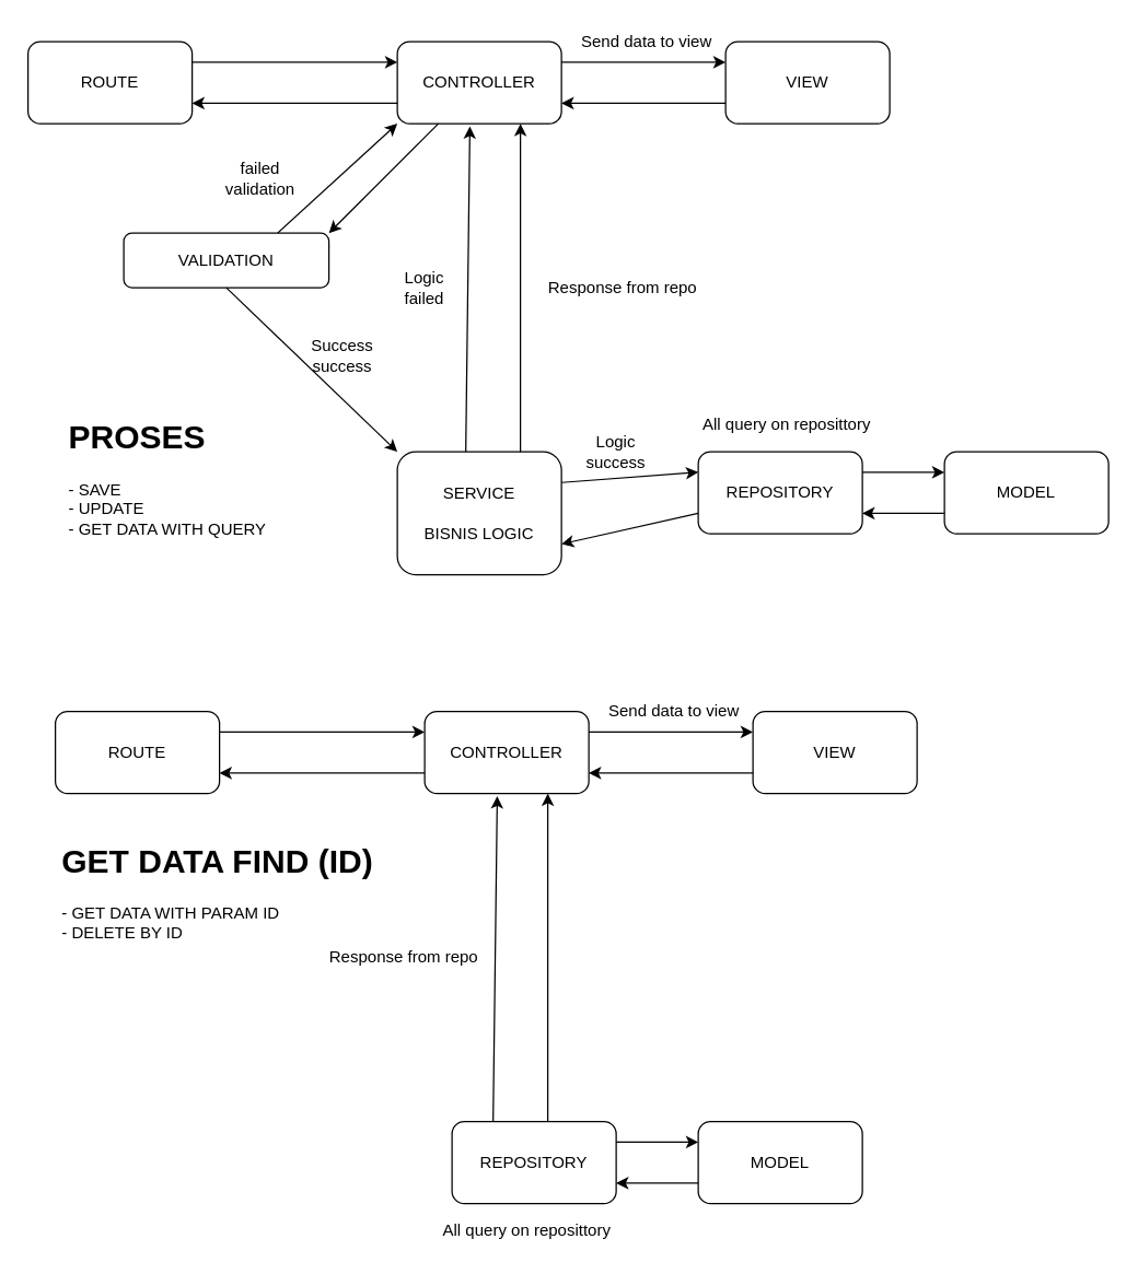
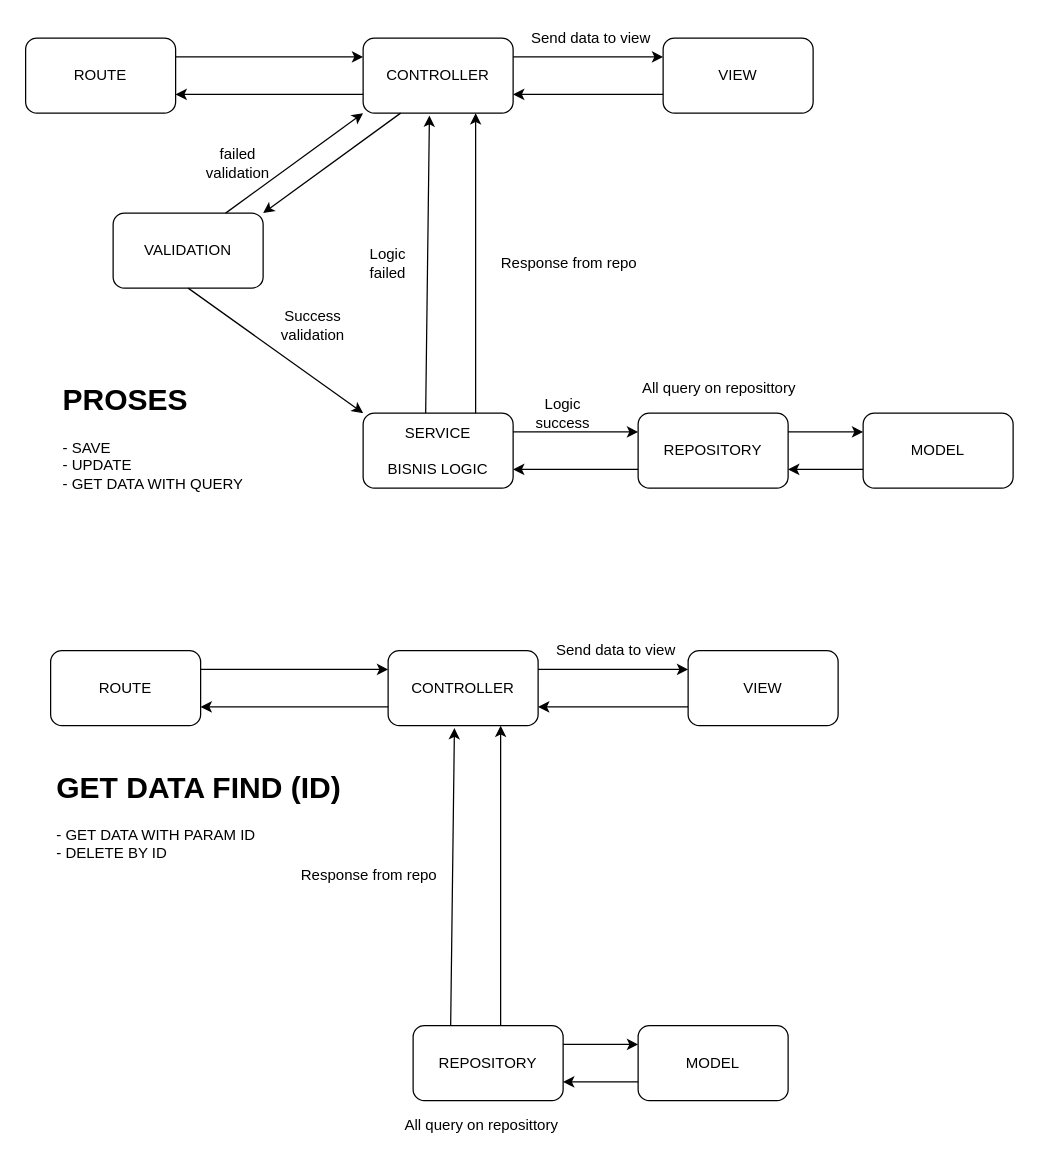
- <mxCell id="6" value="VALIDATION" style="rounded=1;whiteSpace=wrap;html=1;" parent="1" vertex="1"><mxGeometry x="90" y="170" width="150" height="40" as="geometry" /></mxCell>
+ <mxCell id="6" value="VALIDATION" style="rounded=1;whiteSpace=wrap;html=1;" parent="1" vertex="1"><mxGeometry x="90" y="170" width="120" height="60" as="geometry" /></mxCell>
- <mxCell id="23" value="Success success" style="text;html=1;strokeColor=none;fillColor=none;align=center;verticalAlign=middle;whiteSpace=wrap;rounded=0;" parent="1" vertex="1"><mxGeometry x="230" y="250" width="40" height="20" as="geometry" /></mxCell>
+ <mxCell id="23" value="Success validation" style="text;html=1;strokeColor=none;fillColor=none;align=center;verticalAlign=middle;whiteSpace=wrap;rounded=0;" parent="1" vertex="1"><mxGeometry x="230" y="250" width="40" height="20" as="geometry" /></mxCell>
- <mxCell id="4" value="&lt;div&gt;SERVICE&lt;/div&gt;&lt;br&gt;BISNIS LOGIC" style="rounded=1;whiteSpace=wrap;html=1;" parent="1" vertex="1"><mxGeometry x="290" y="330" width="120" height="90" as="geometry" /></mxCell>
+ <mxCell id="4" value="&lt;div&gt;SERVICE&lt;/div&gt;&lt;br&gt;BISNIS LOGIC" style="rounded=1;whiteSpace=wrap;html=1;" parent="1" vertex="1"><mxGeometry x="290" y="330" width="120" height="60" as="geometry" /></mxCell>
